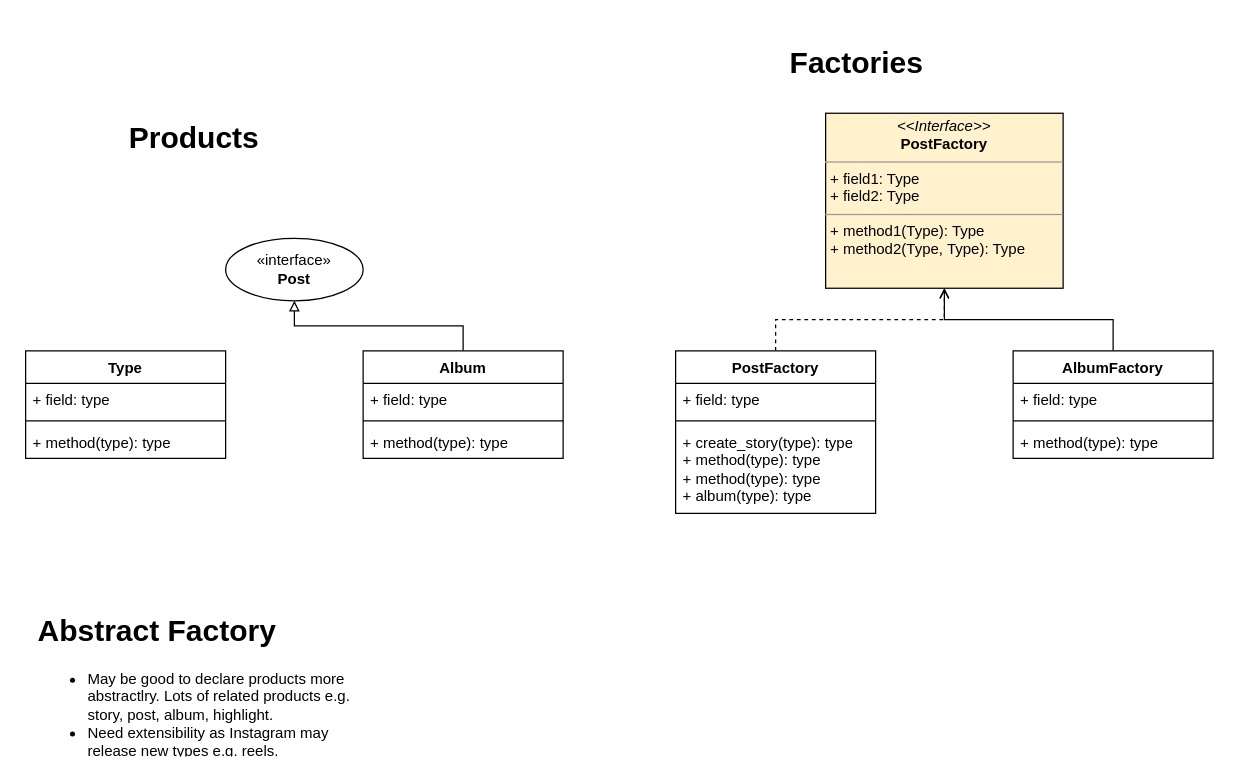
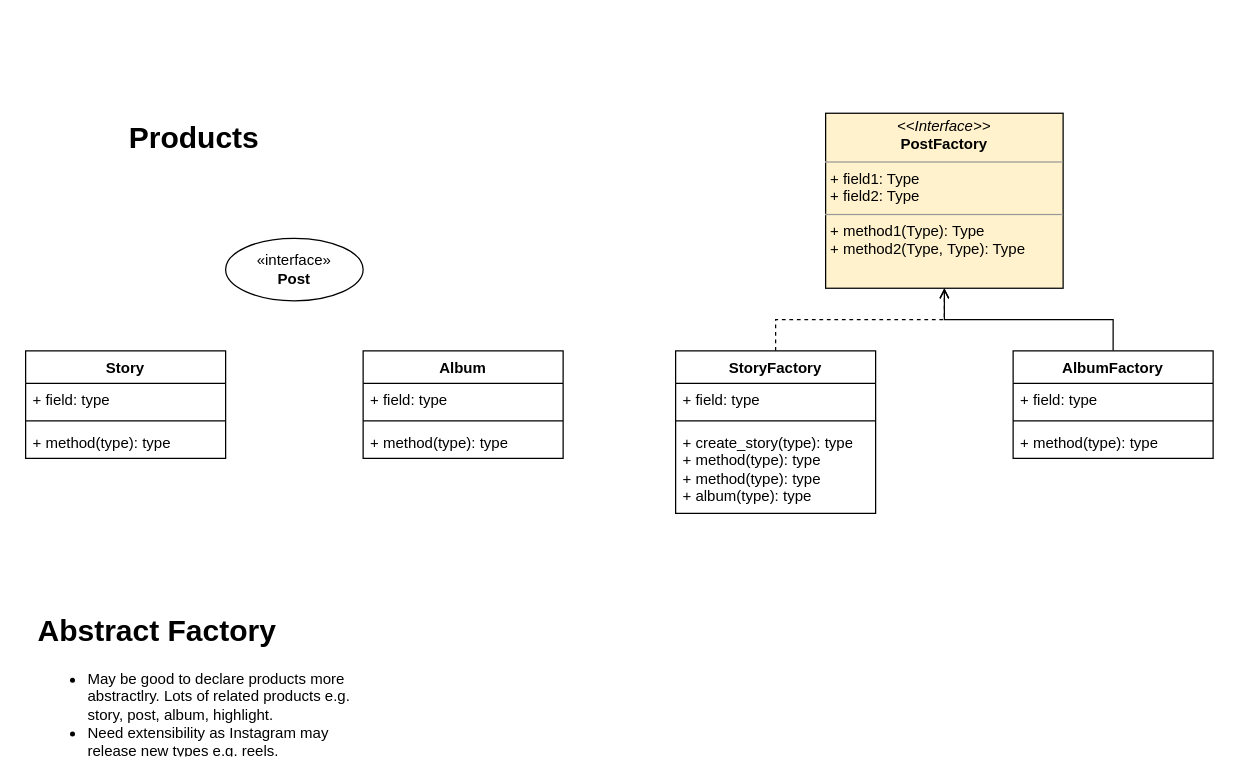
- <mxCell id="24" value="&lt;h1&gt;Factories&lt;/h1&gt;" style="text;html=1;strokeColor=none;fillColor=none;align=center;verticalAlign=middle;whiteSpace=wrap;rounded=0;" vertex="1" parent="1"><mxGeometry x="620" y="20" width="130" height="60" as="geometry" /></mxCell>
- <mxCell id="7" style="edgeStyle=orthogonalEdgeStyle;rounded=0;orthogonalLoop=1;jettySize=auto;html=1;entryX=0.5;entryY=1;entryDx=0;entryDy=0;endArrow=block;endFill=0;" edge="1" parent="1" source="8" target="2"><mxGeometry relative="1" as="geometry" /></mxCell>
- <mxCell id="3" value="Type" style="swimlane;fontStyle=1;align=center;verticalAlign=top;childLayout=stackLayout;horizontal=1;startSize=26;horizontalStack=0;resizeParent=1;resizeParentMax=0;resizeLast=0;collapsible=1;marginBottom=0;whiteSpace=wrap;html=1;" vertex="1" parent="1"><mxGeometry x="20" y="280" width="160" height="86" as="geometry" /></mxCell>
+ <mxCell id="3" value="Story" style="swimlane;fontStyle=1;align=center;verticalAlign=top;childLayout=stackLayout;horizontal=1;startSize=26;horizontalStack=0;resizeParent=1;resizeParentMax=0;resizeLast=0;collapsible=1;marginBottom=0;whiteSpace=wrap;html=1;" vertex="1" parent="1"><mxGeometry x="20" y="280" width="160" height="86" as="geometry" /></mxCell>
- <mxCell id="13" value="PostFactory" style="swimlane;fontStyle=1;align=center;verticalAlign=top;childLayout=stackLayout;horizontal=1;startSize=26;horizontalStack=0;resizeParent=1;resizeParentMax=0;resizeLast=0;collapsible=1;marginBottom=0;whiteSpace=wrap;html=1;" vertex="1" parent="1"><mxGeometry x="540" y="280" width="160" height="130" as="geometry" /></mxCell>
+ <mxCell id="13" value="StoryFactory" style="swimlane;fontStyle=1;align=center;verticalAlign=top;childLayout=stackLayout;horizontal=1;startSize=26;horizontalStack=0;resizeParent=1;resizeParentMax=0;resizeLast=0;collapsible=1;marginBottom=0;whiteSpace=wrap;html=1;" vertex="1" parent="1"><mxGeometry x="540" y="280" width="160" height="130" as="geometry" /></mxCell>
